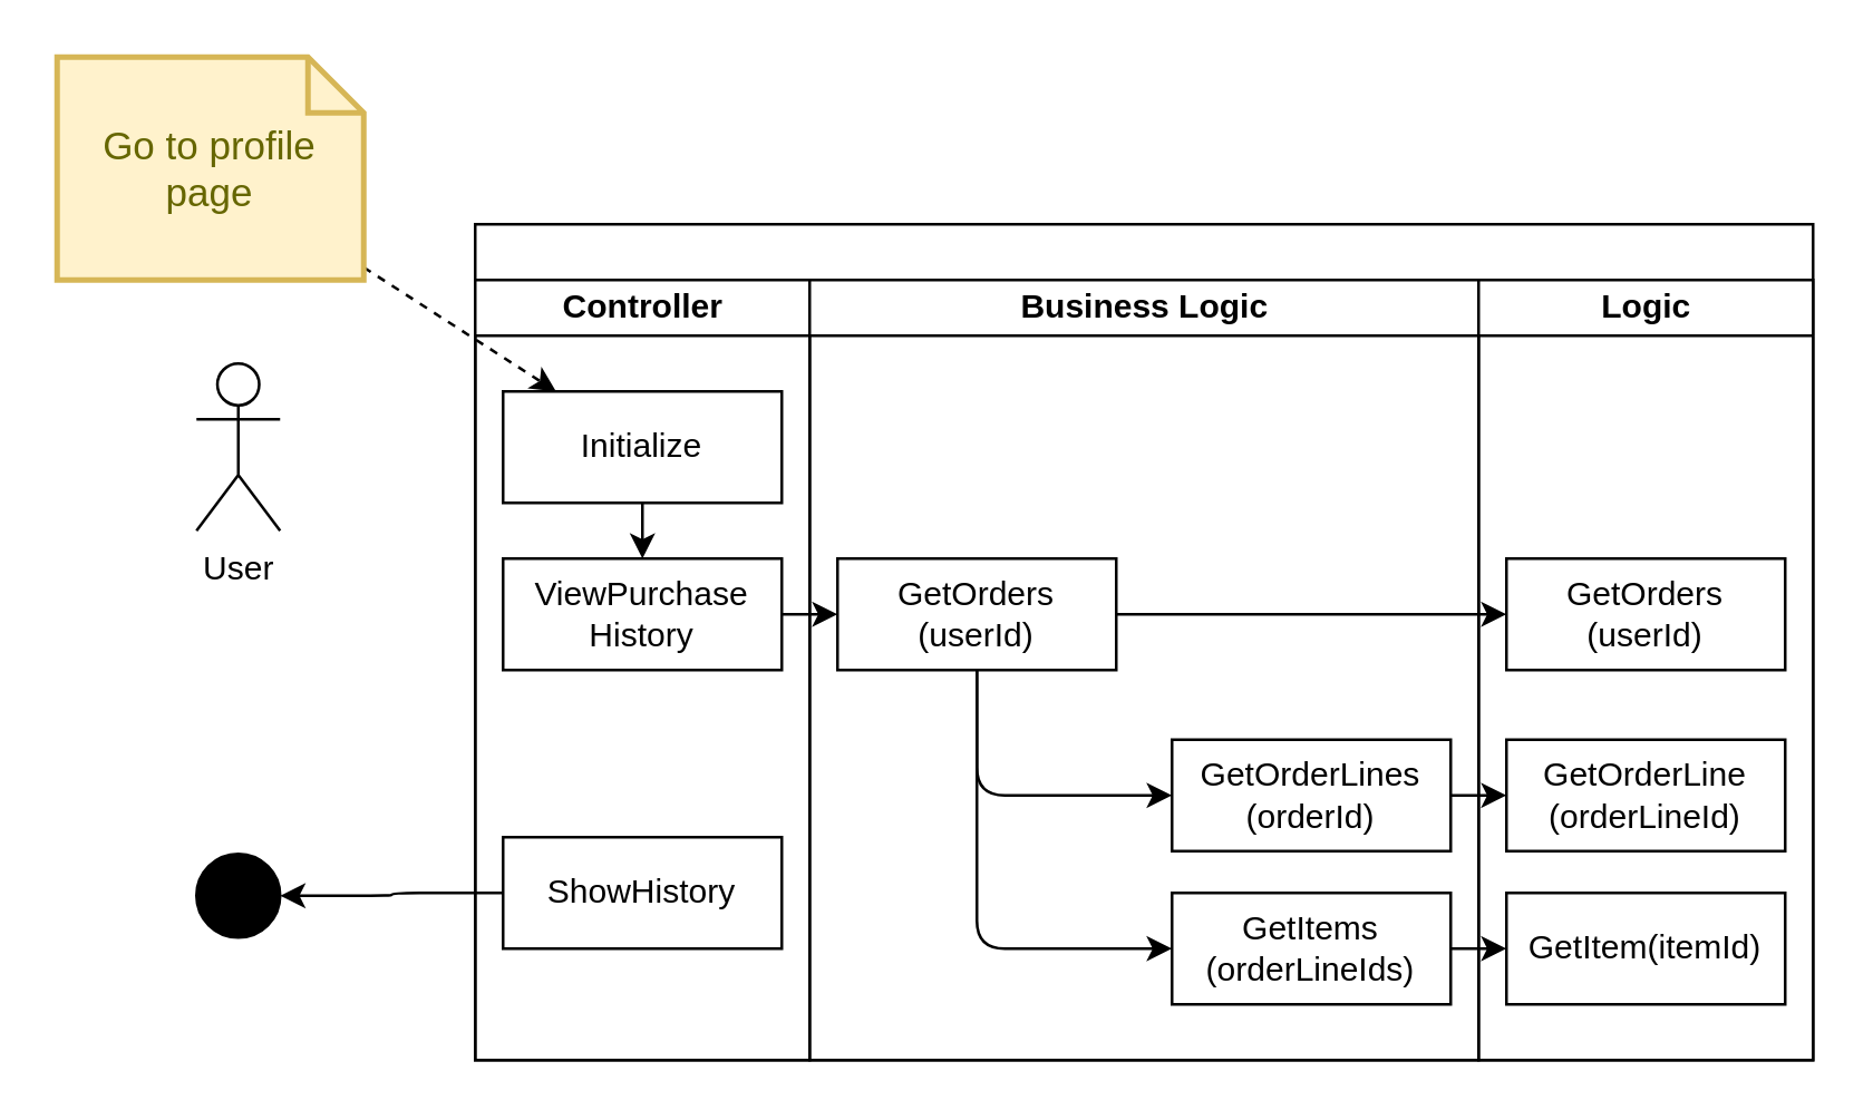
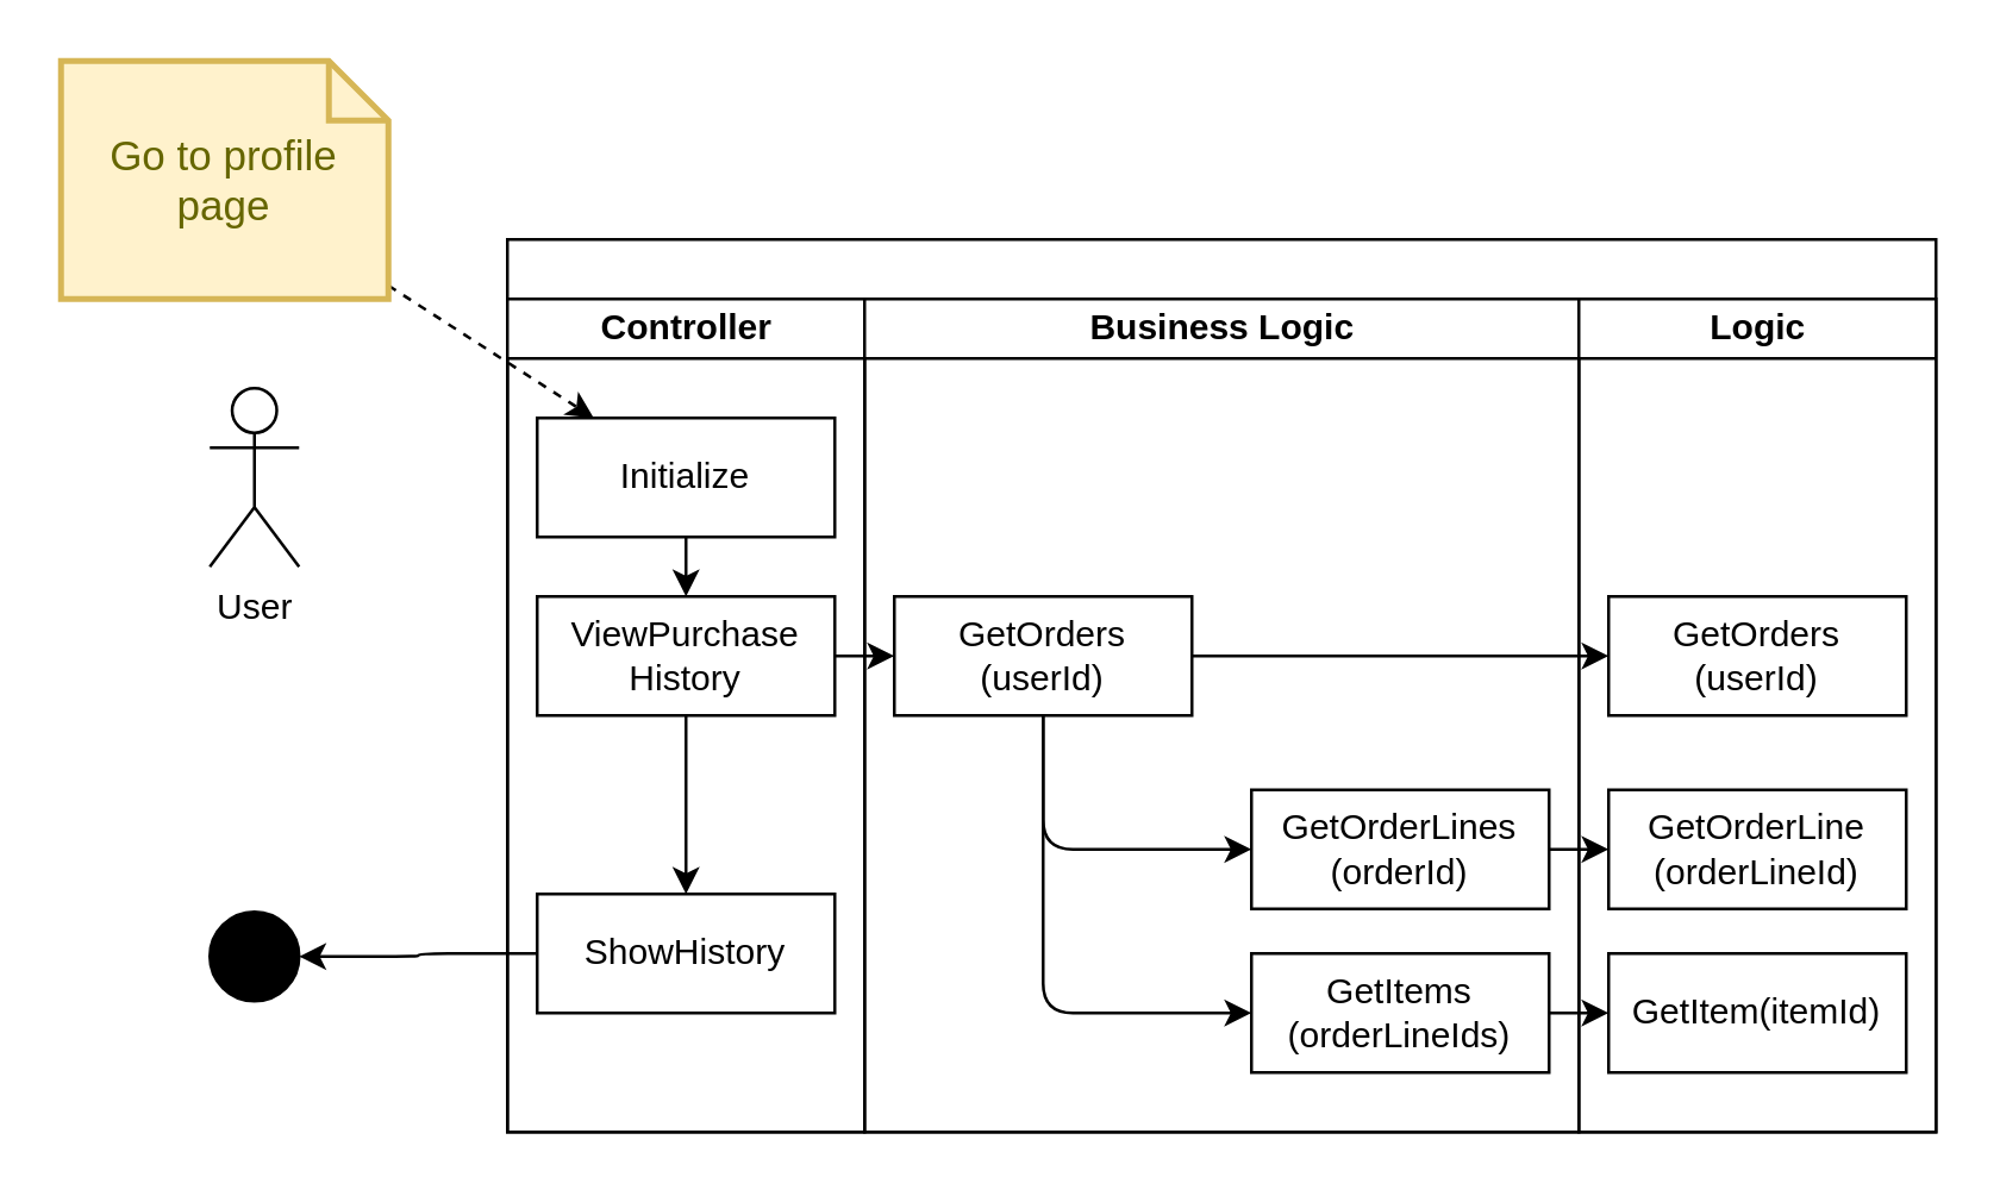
+ <mxCell id="6" value="" style="edgeStyle=orthogonalEdgeStyle;html=1;fontSize=15;" parent="3" source="7" target="8" edge="1"><mxGeometry relative="1" as="geometry" /></mxCell>
